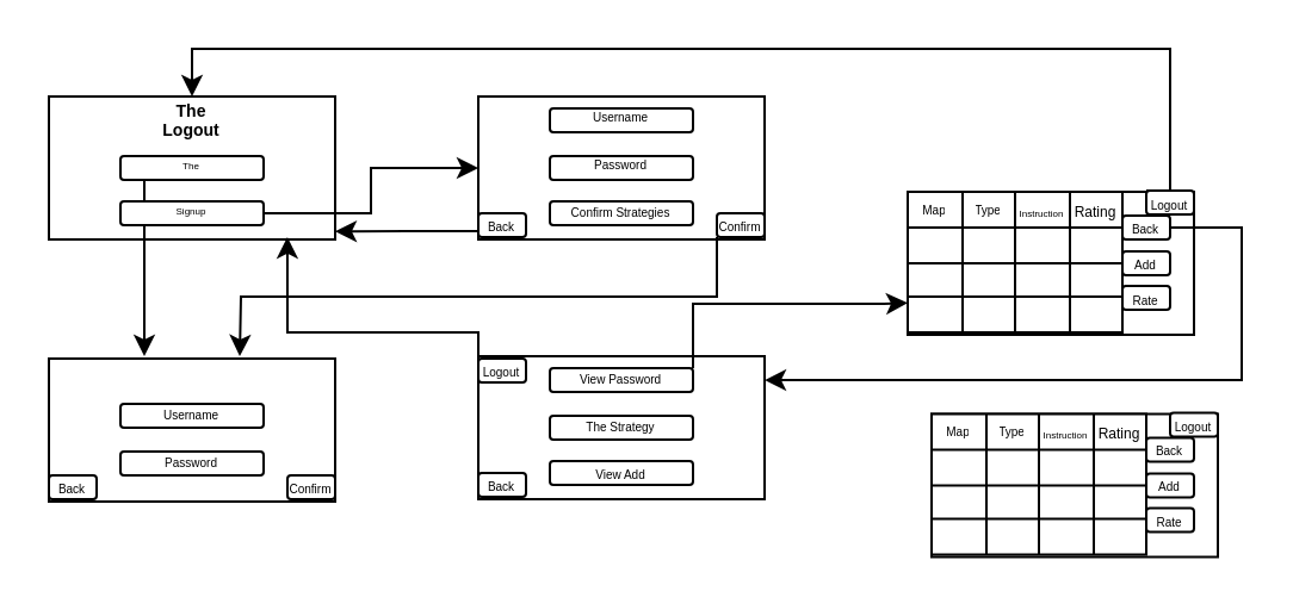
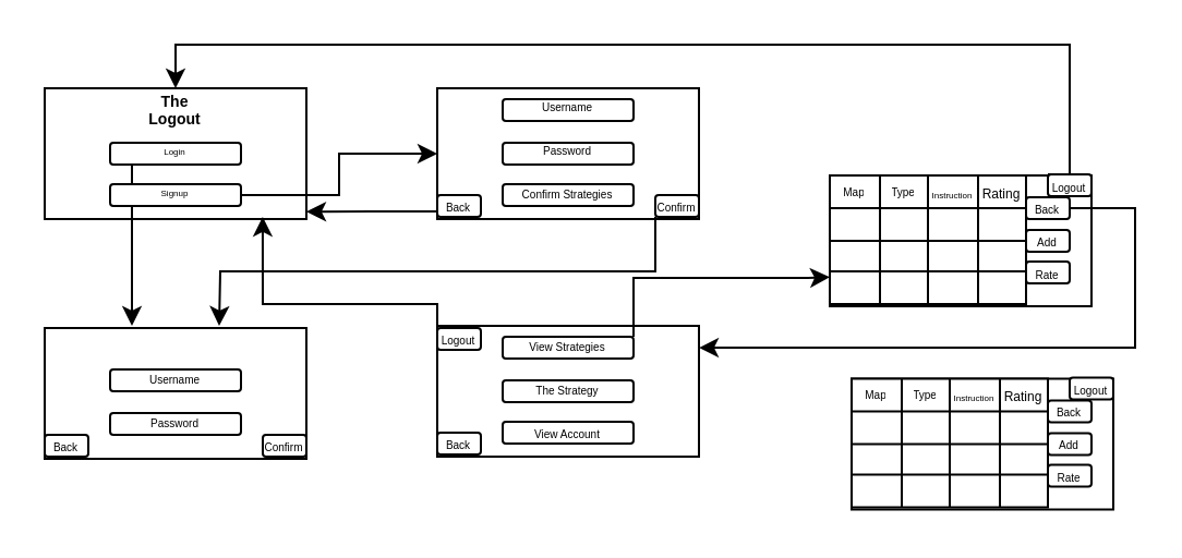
- <mxCell id="5" value="The" style="text;html=1;strokeColor=none;fillColor=none;align=center;verticalAlign=middle;whiteSpace=wrap;rounded=0;fontSize=4;" vertex="1" parent="1"><mxGeometry x="60" y="65" width="40" height="10" as="geometry" /></mxCell>
+ <mxCell id="5" value="Login" style="text;html=1;strokeColor=none;fillColor=none;align=center;verticalAlign=middle;whiteSpace=wrap;rounded=0;fontSize=4;" vertex="1" parent="1"><mxGeometry x="60" y="65" width="40" height="10" as="geometry" /></mxCell>
- <mxCell id="34" value="&lt;font style=&quot;font-size: 5px;&quot;&gt;View Password&lt;/font&gt;" style="text;html=1;strokeColor=none;fillColor=none;align=center;verticalAlign=middle;whiteSpace=wrap;rounded=0;fontSize=5;fontStyle=0" vertex="1" parent="1"><mxGeometry x="235" y="148" width="50" height="20" as="geometry" /></mxCell>
+ <mxCell id="34" value="&lt;font style=&quot;font-size: 5px;&quot;&gt;View Strategies&lt;/font&gt;" style="text;html=1;strokeColor=none;fillColor=none;align=center;verticalAlign=middle;whiteSpace=wrap;rounded=0;fontSize=5;fontStyle=0" vertex="1" parent="1"><mxGeometry x="235" y="148" width="50" height="20" as="geometry" /></mxCell>
- <mxCell id="35" value="View Add" style="text;html=1;strokeColor=none;fillColor=none;align=center;verticalAlign=middle;whiteSpace=wrap;rounded=0;fontSize=5;" vertex="1" parent="1"><mxGeometry x="235" y="188" width="50" height="20" as="geometry" /></mxCell>
+ <mxCell id="35" value="View Account" style="text;html=1;strokeColor=none;fillColor=none;align=center;verticalAlign=middle;whiteSpace=wrap;rounded=0;fontSize=5;" vertex="1" parent="1"><mxGeometry x="235" y="188" width="50" height="20" as="geometry" /></mxCell>
